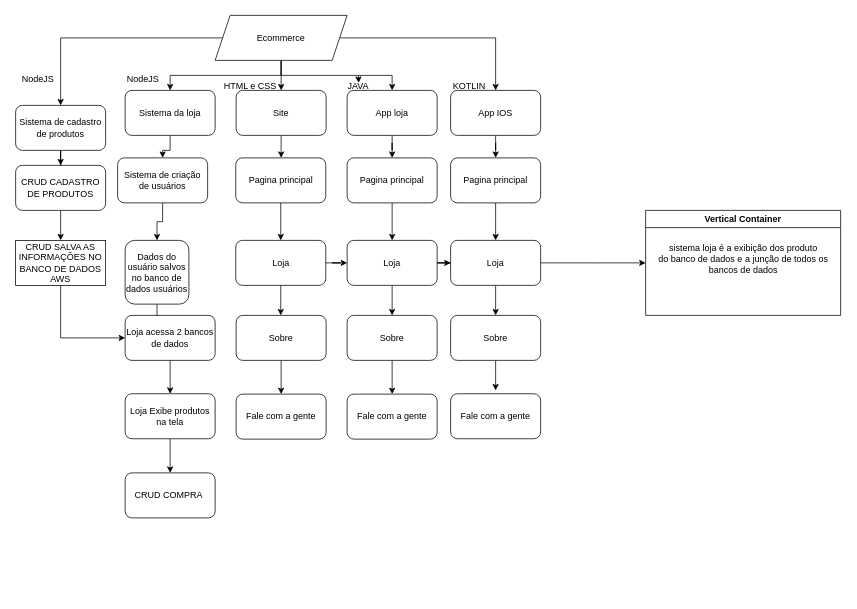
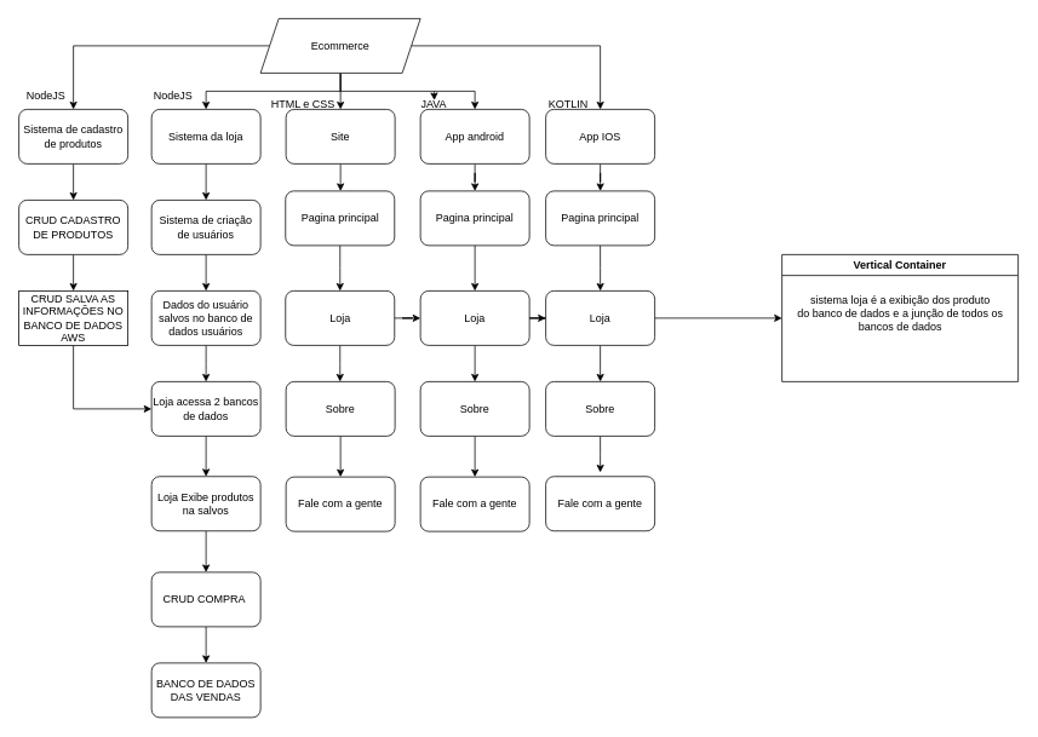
- <mxCell id="15" value="App loja" style="rounded=1;whiteSpace=wrap;html=1;" vertex="1" parent="1"><mxGeometry x="462" y="120" width="120" height="60" as="geometry" /></mxCell>
+ <mxCell id="15" value="App android" style="rounded=1;whiteSpace=wrap;html=1;" vertex="1" parent="1"><mxGeometry x="462" y="120" width="120" height="60" as="geometry" /></mxCell>
- <mxCell id="9" value="Sistema de cadastro de produtos" style="rounded=1;whiteSpace=wrap;html=1;" vertex="1" parent="1"><mxGeometry x="20" y="140" width="120" height="60" as="geometry" /></mxCell>
+ <mxCell id="9" value="Sistema de cadastro de produtos" style="rounded=1;whiteSpace=wrap;html=1;" vertex="1" parent="1"><mxGeometry x="20" y="120" width="120" height="60" as="geometry" /></mxCell>
- <mxCell id="23" value="Sistema de criação de usuários" style="rounded=1;whiteSpace=wrap;html=1;" vertex="1" parent="1"><mxGeometry x="156" y="210" width="120" height="60" as="geometry" /></mxCell>
+ <mxCell id="23" value="Sistema de criação de usuários" style="rounded=1;whiteSpace=wrap;html=1;" vertex="1" parent="1"><mxGeometry x="166" y="220" width="120" height="60" as="geometry" /></mxCell>
- <mxCell id="25" value="Dados do usuário salvos no banco de dados usuários" style="rounded=1;whiteSpace=wrap;html=1;" vertex="1" parent="1"><mxGeometry x="166" y="320" width="85" height="85" as="geometry" /></mxCell>
+ <mxCell id="25" value="Dados do usuário salvos no banco de dados usuários" style="rounded=1;whiteSpace=wrap;html=1;" vertex="1" parent="1"><mxGeometry x="166" y="320" width="120" height="60" as="geometry" /></mxCell>
- <mxCell id="29" value="Loja Exibe produtos na tela" style="rounded=1;whiteSpace=wrap;html=1;" vertex="1" parent="1"><mxGeometry x="166" y="524.5" width="120" height="60" as="geometry" /></mxCell>
+ <mxCell id="29" value="Loja Exibe produtos na salvos" style="rounded=1;whiteSpace=wrap;html=1;" vertex="1" parent="1"><mxGeometry x="166" y="524.5" width="120" height="60" as="geometry" /></mxCell>
+ <mxCell id="30" style="edgeStyle=orthogonalEdgeStyle;rounded=0;orthogonalLoop=1;jettySize=auto;html=1;entryX=0.5;entryY=0;entryDx=0;entryDy=0;" edge="1" parent="1" source="31" target="32"><mxGeometry relative="1" as="geometry" /></mxCell>
+ <mxCell id="32" value="BANCO DE DADOS DAS VENDAS" style="rounded=1;whiteSpace=wrap;html=1;" vertex="1" parent="1"><mxGeometry x="166" y="730" width="120" height="60" as="geometry" /></mxCell>
